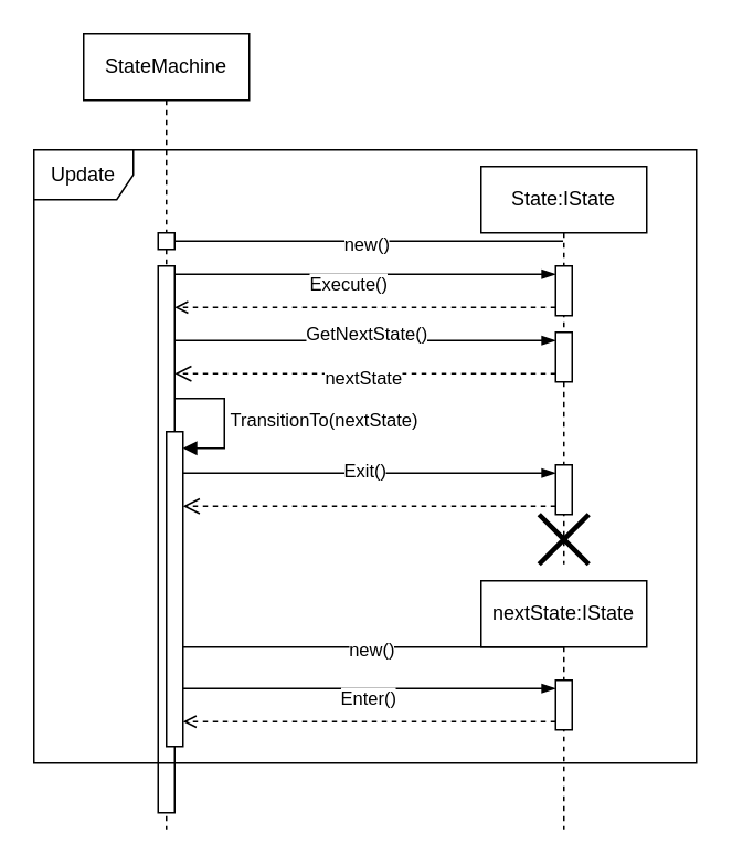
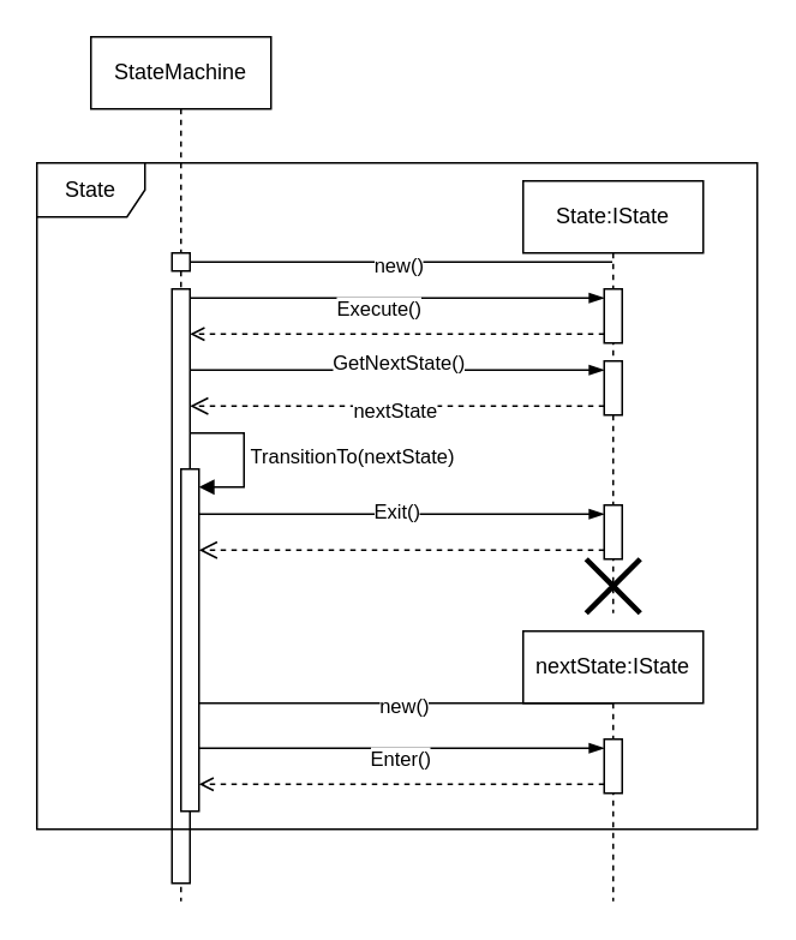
- <mxCell id="31" value="Update" style="shape=umlFrame;whiteSpace=wrap;html=1;pointerEvents=0;" vertex="1" parent="1"><mxGeometry x="20" y="90" width="400" height="370" as="geometry" /></mxCell>
+ <mxCell id="31" value="State" style="shape=umlFrame;whiteSpace=wrap;html=1;pointerEvents=0;" vertex="1" parent="1"><mxGeometry x="20" y="90" width="400" height="370" as="geometry" /></mxCell>
